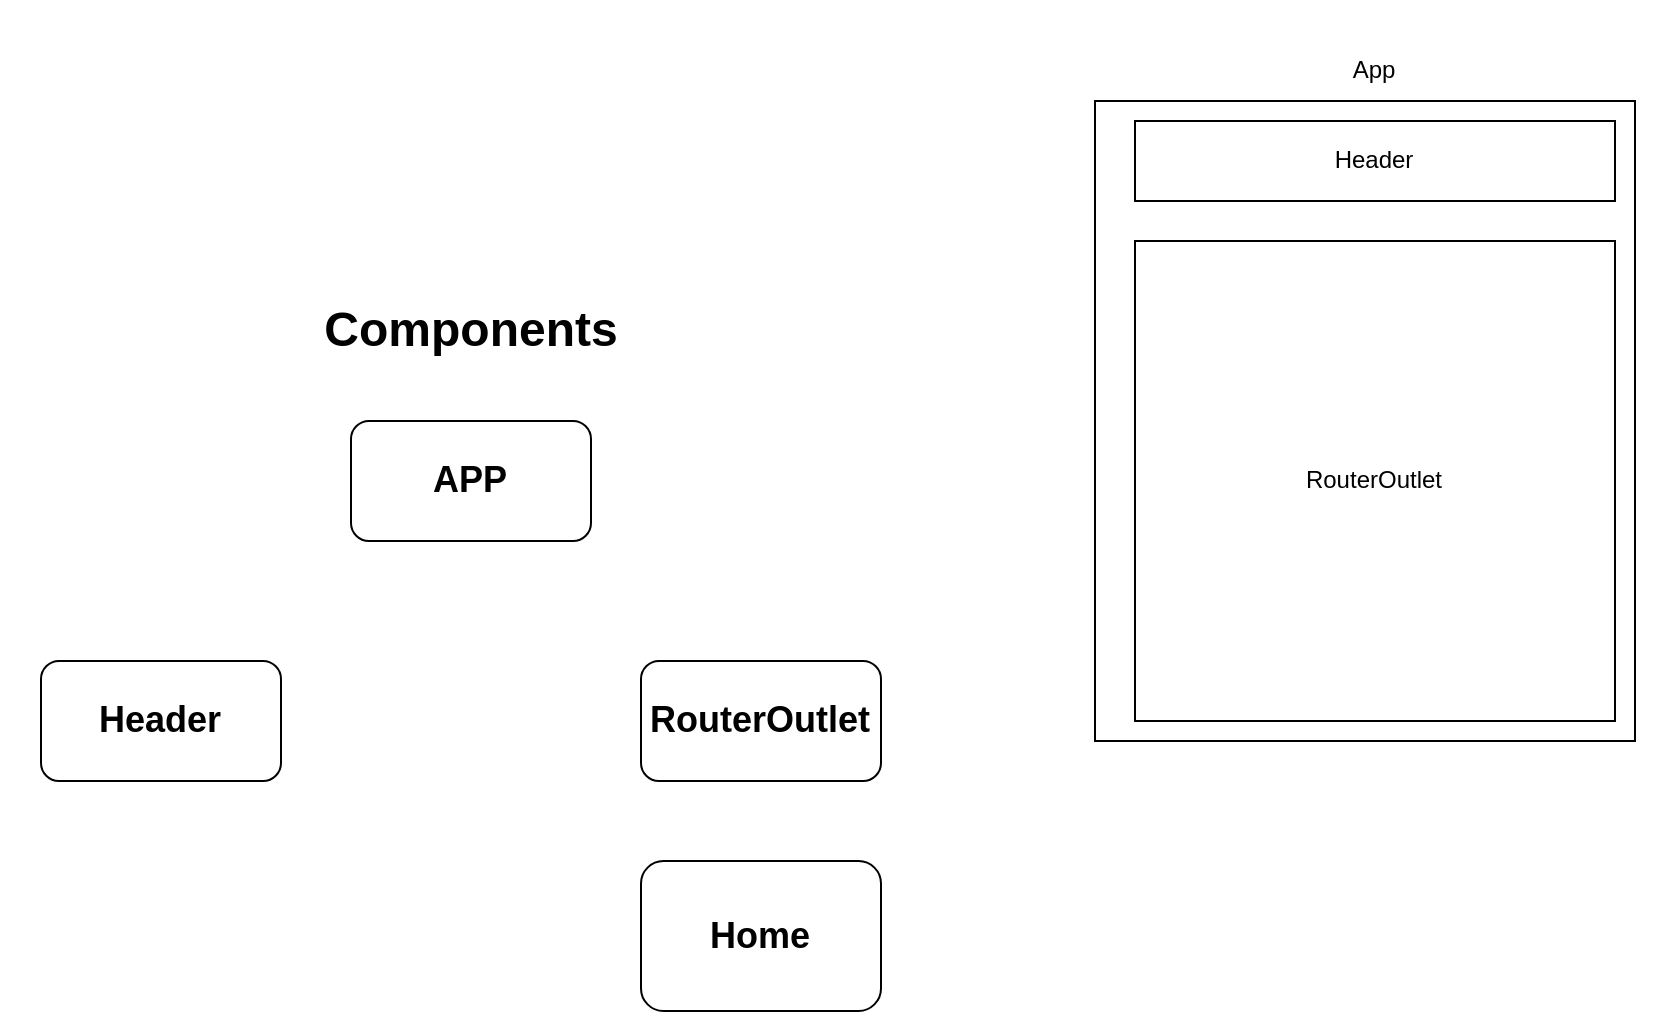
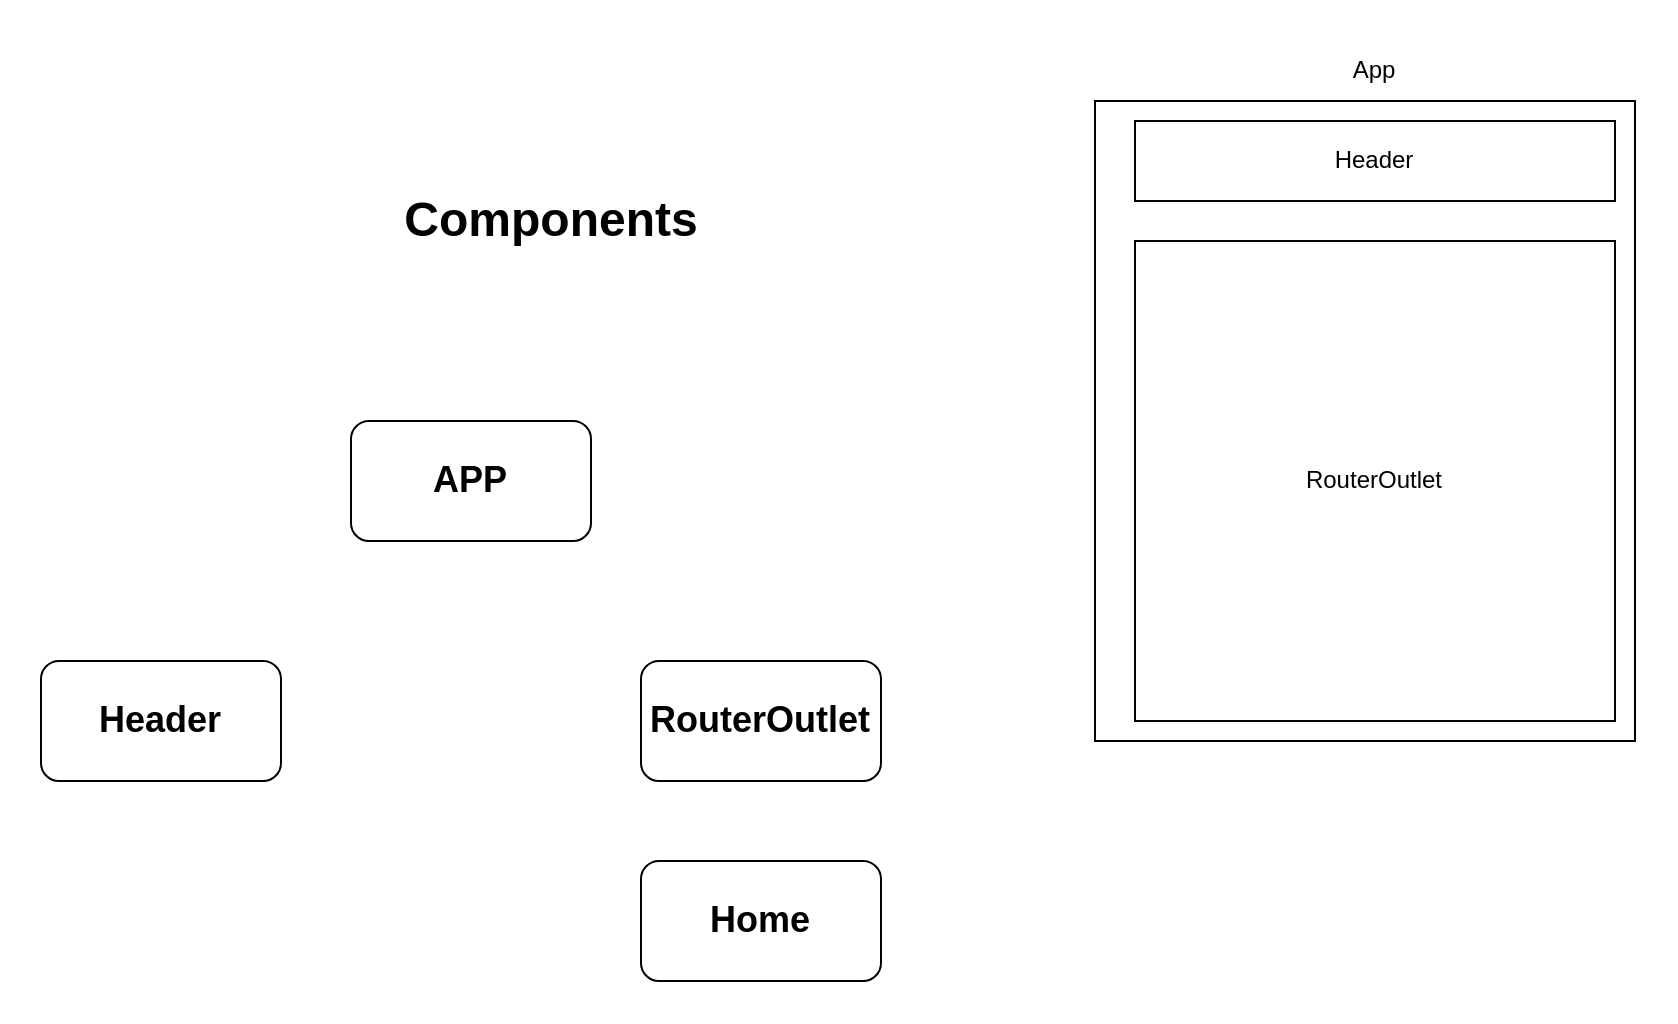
- <mxCell id="3" value="&lt;h1&gt;&lt;b&gt;Components&lt;/b&gt;&lt;/h1&gt;" style="text;html=1;align=center;verticalAlign=middle;resizable=0;points=[];autosize=1;strokeColor=none;fillColor=none;" vertex="1" parent="1"><mxGeometry x="150" y="130" width="170" height="70" as="geometry" /></mxCell>
+ <mxCell id="3" value="&lt;h1&gt;&lt;b&gt;Components&lt;/b&gt;&lt;/h1&gt;" style="text;html=1;align=center;verticalAlign=middle;resizable=0;points=[];autosize=1;strokeColor=none;fillColor=none;" vertex="1" parent="1"><mxGeometry x="190" y="75" width="170" height="70" as="geometry" /></mxCell>
- <mxCell id="11" value="&lt;h2&gt;Home&lt;/h2&gt;" style="rounded=1;whiteSpace=wrap;html=1;" vertex="1" parent="1"><mxGeometry x="320" y="430" width="120" height="75" as="geometry" /></mxCell>
+ <mxCell id="11" value="&lt;h2&gt;Home&lt;/h2&gt;" style="rounded=1;whiteSpace=wrap;html=1;" vertex="1" parent="1"><mxGeometry x="320" y="430" width="120" height="60" as="geometry" /></mxCell>
